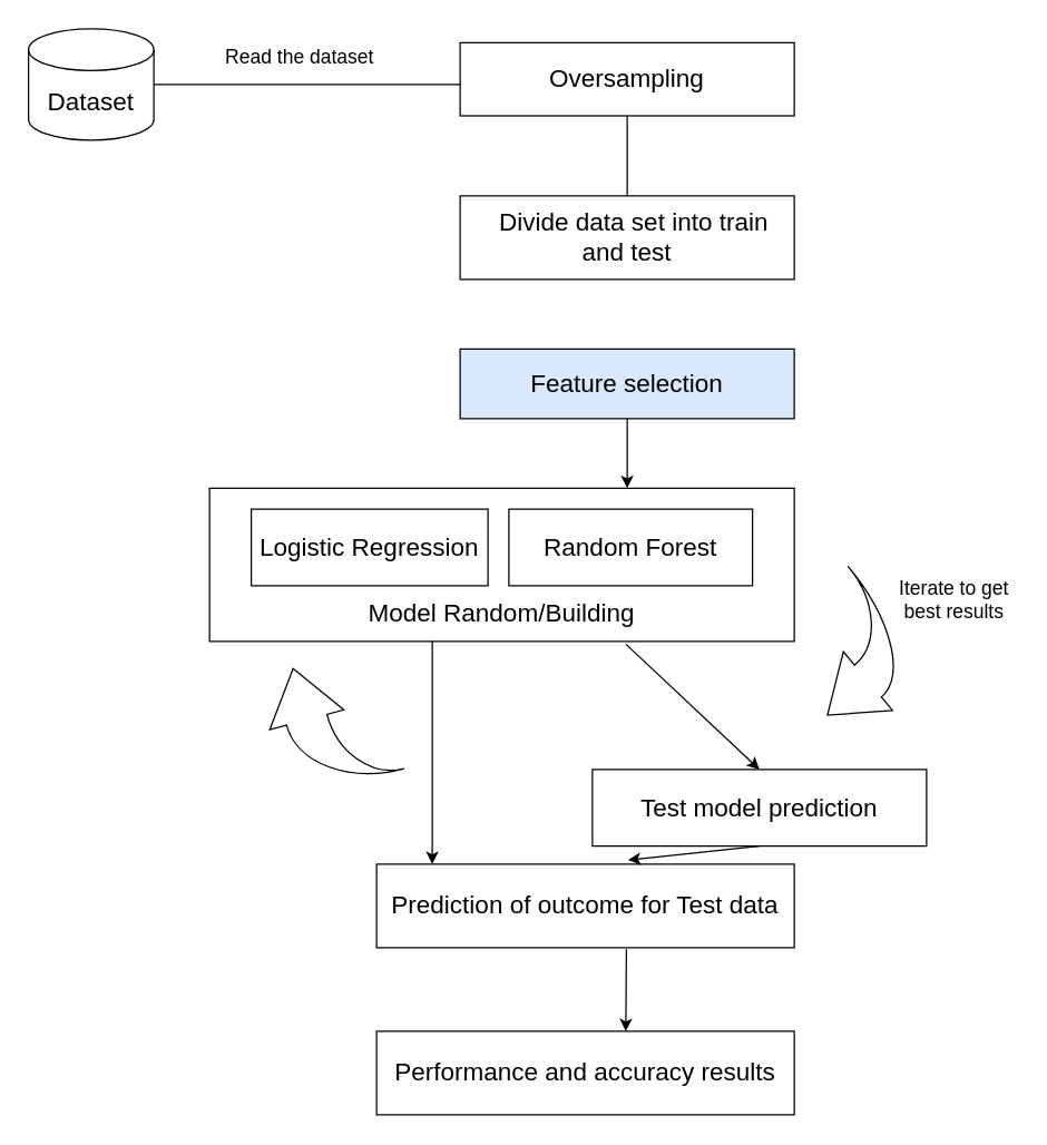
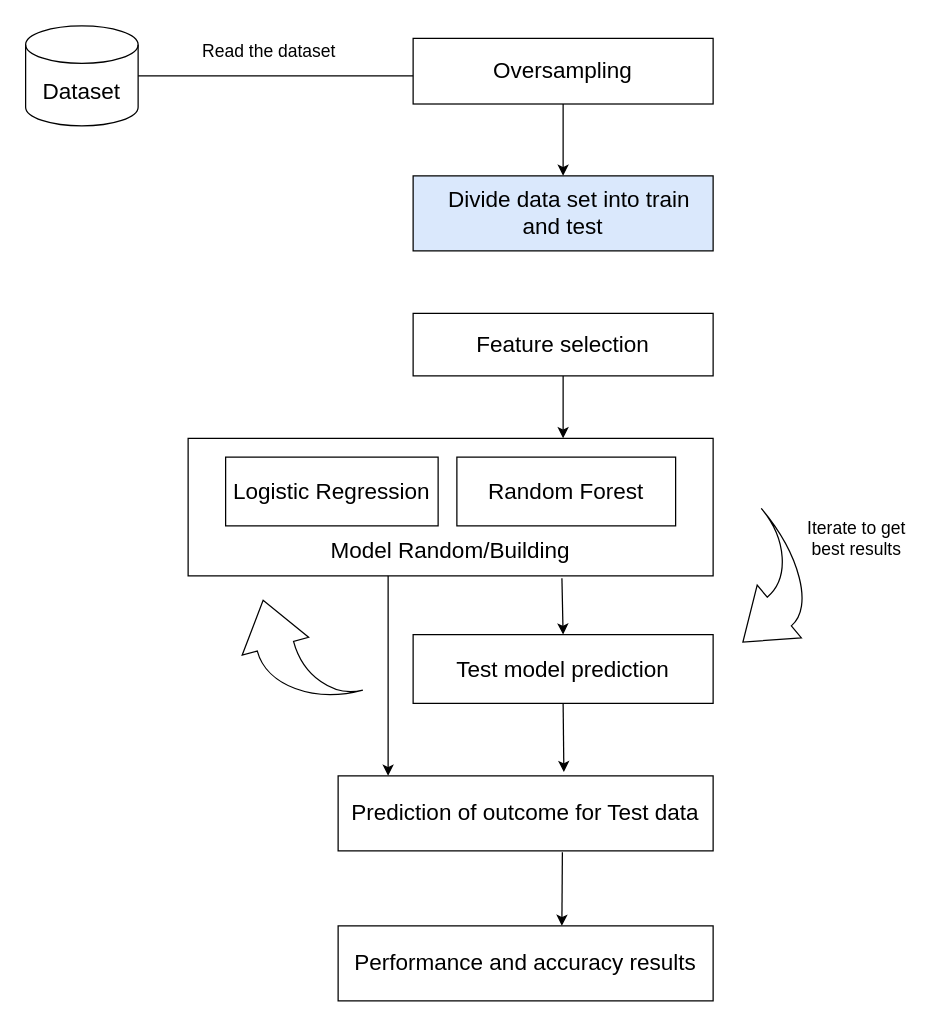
- <mxCell id="6" value="" style="endArrow=none;html=1;exitX=0.5;exitY=1;exitDx=0;exitDy=0;" parent="1" source="5" target="7" edge="1"><mxGeometry width="50" height="50" relative="1" as="geometry"><mxPoint x="433" y="83" as="sourcePoint" /><mxPoint x="437" y="150" as="targetPoint" /></mxGeometry></mxCell>
+ <mxCell id="6" value="" style="endArrow=classic;html=1;exitX=0.5;exitY=1;exitDx=0;exitDy=0;" parent="1" source="5" target="7" edge="1"><mxGeometry width="50" height="50" relative="1" as="geometry"><mxPoint x="433" y="83" as="sourcePoint" /><mxPoint x="437" y="150" as="targetPoint" /></mxGeometry></mxCell>
- <mxCell id="7" value="&lt;font style=&quot;font-size: 18px&quot;&gt;&amp;nbsp; Divide data set into train and test&lt;/font&gt;" style="rounded=0;whiteSpace=wrap;html=1;" parent="1" vertex="1"><mxGeometry x="330" y="140" width="240" height="60" as="geometry" /></mxCell>
+ <mxCell id="7" value="&lt;font style=&quot;font-size: 18px&quot;&gt;&amp;nbsp; Divide data set into train and test&lt;/font&gt;" style="rounded=0;whiteSpace=wrap;html=1;fillColor=#dae8fc;" parent="1" vertex="1"><mxGeometry x="330" y="140" width="240" height="60" as="geometry" /></mxCell>
- <mxCell id="8" value="&lt;font style=&quot;font-size: 18px&quot;&gt;Feature selection&lt;/font&gt;" style="rounded=0;whiteSpace=wrap;html=1;fillColor=#dae8fc;" parent="1" vertex="1"><mxGeometry x="330" y="250" width="240" height="50" as="geometry" /></mxCell>
+ <mxCell id="8" value="&lt;font style=&quot;font-size: 18px&quot;&gt;Feature selection&lt;/font&gt;" style="rounded=0;whiteSpace=wrap;html=1;" parent="1" vertex="1"><mxGeometry x="330" y="250" width="240" height="50" as="geometry" /></mxCell>
- <mxCell id="15" value="&lt;span style=&quot;font-size: 18px&quot;&gt;Test model prediction&lt;/span&gt;" style="rounded=0;whiteSpace=wrap;html=1;" parent="1" vertex="1"><mxGeometry x="425" y="552" width="240" height="55" as="geometry" /></mxCell>
+ <mxCell id="15" value="&lt;span style=&quot;font-size: 18px&quot;&gt;Test model prediction&lt;/span&gt;" style="rounded=0;whiteSpace=wrap;html=1;" parent="1" vertex="1"><mxGeometry x="330" y="507" width="240" height="55" as="geometry" /></mxCell>
